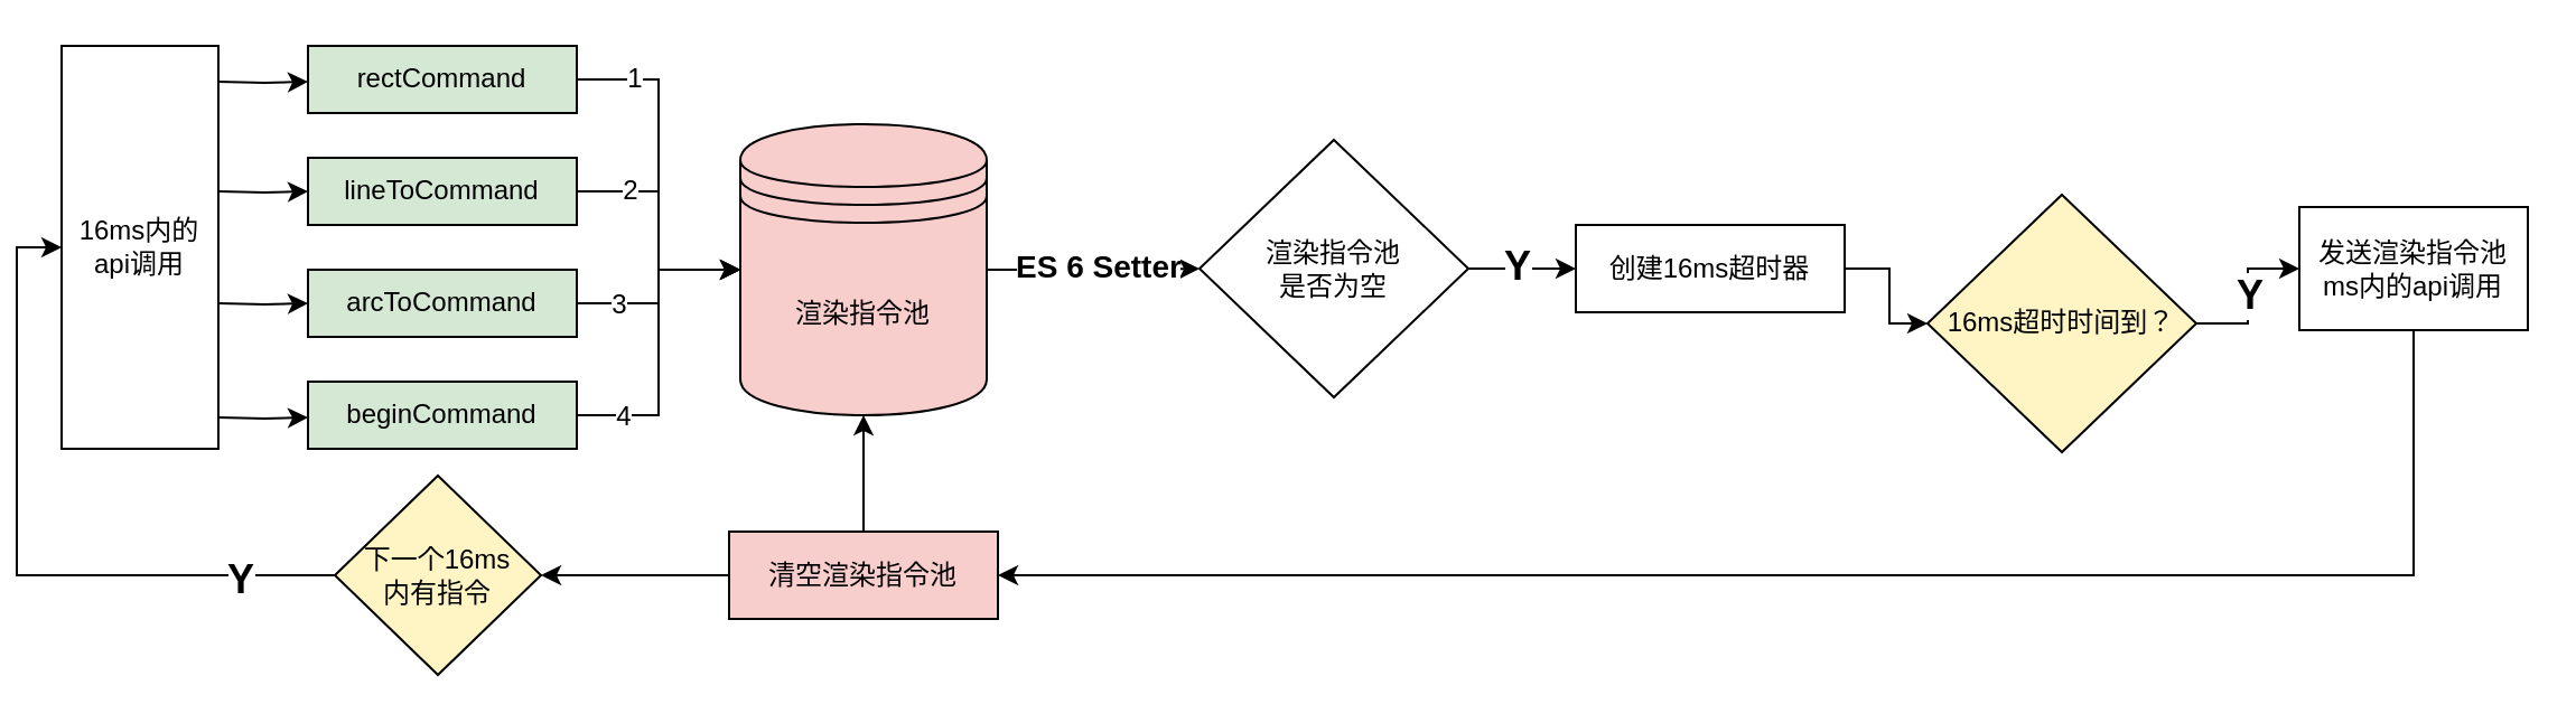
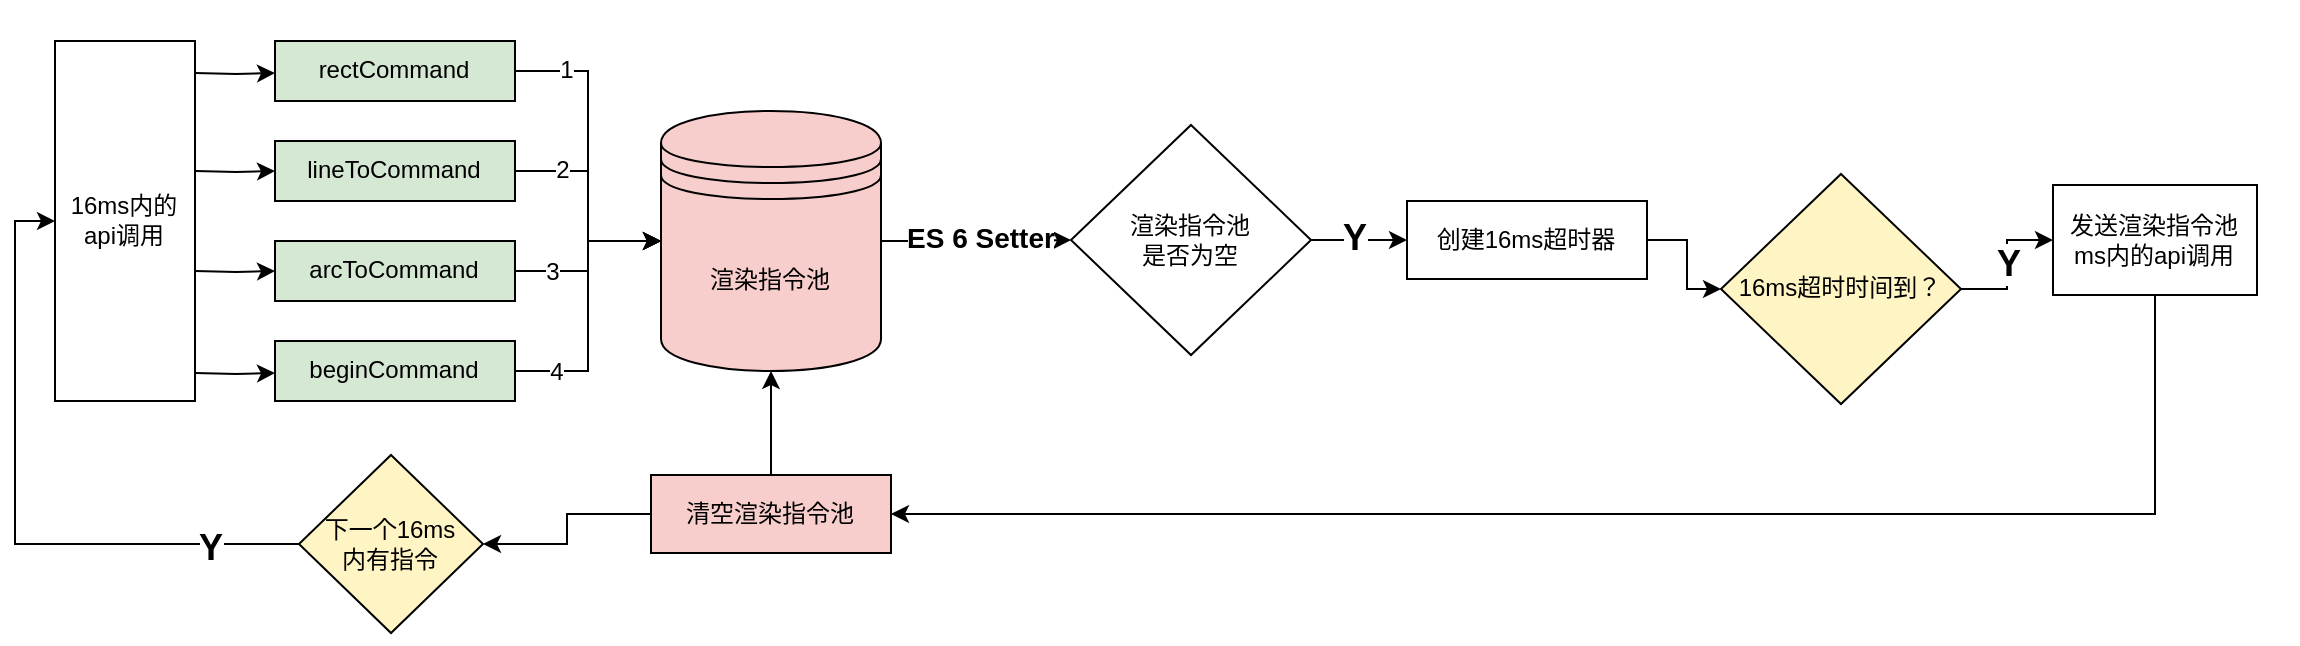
- <mxCell id="36" value="下一个16ms&lt;br&gt;内有指令" style="rhombus;whiteSpace=wrap;html=1;fillColor=#FFF4C3;" vertex="1" parent="1"><mxGeometry x="142" y="212" width="92" height="89" as="geometry" /></mxCell>
+ <mxCell id="36" value="下一个16ms&lt;br&gt;内有指令" style="rhombus;whiteSpace=wrap;html=1;fillColor=#FFF4C3;" vertex="1" parent="1"><mxGeometry x="142" y="227" width="92" height="89" as="geometry" /></mxCell>
